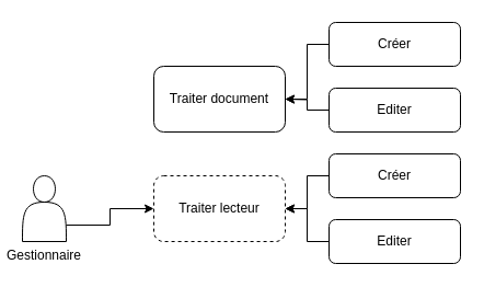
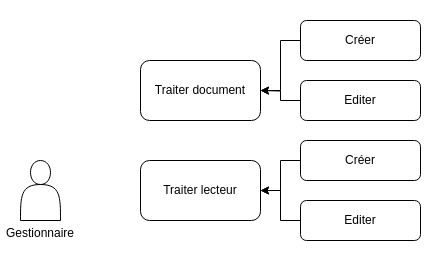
- <mxCell id="5" value="Traiter lecteur" style="rounded=1;whiteSpace=wrap;html=1;dashed=1;" vertex="1" parent="1"><mxGeometry x="140" y="160" width="120" height="60" as="geometry" /></mxCell>
+ <mxCell id="5" value="Traiter lecteur" style="rounded=1;whiteSpace=wrap;html=1;" vertex="1" parent="1"><mxGeometry x="140" y="160" width="120" height="60" as="geometry" /></mxCell>
- <mxCell id="2" style="edgeStyle=orthogonalEdgeStyle;rounded=0;orthogonalLoop=1;jettySize=auto;html=1;exitX=1;exitY=0.75;exitDx=0;exitDy=0;entryX=0;entryY=0.5;entryDx=0;entryDy=0;" edge="1" parent="1" source="3" target="5"><mxGeometry relative="1" as="geometry" /></mxCell>
